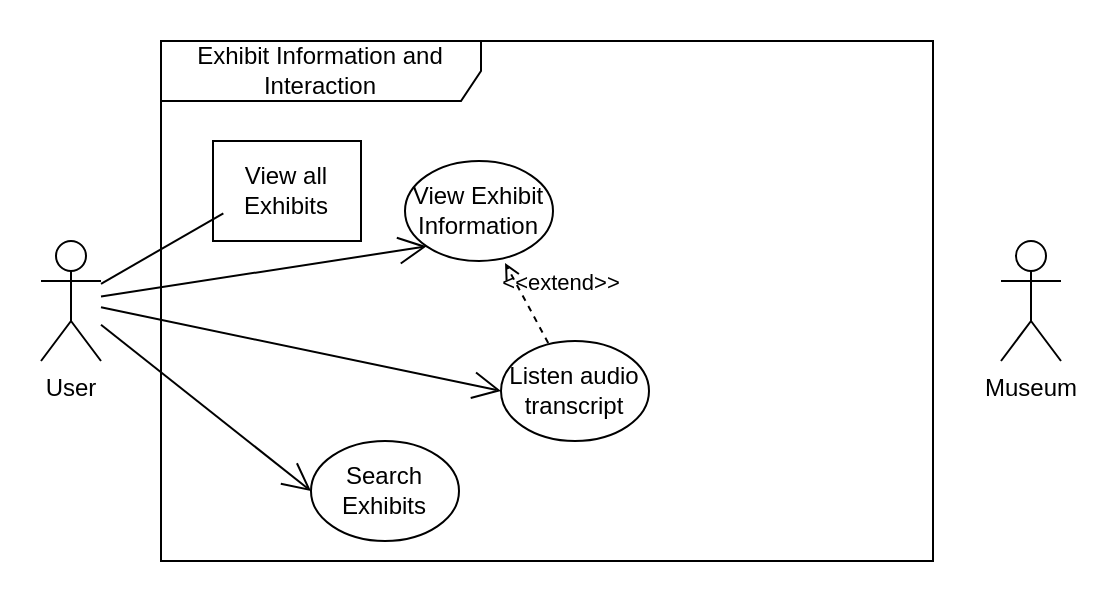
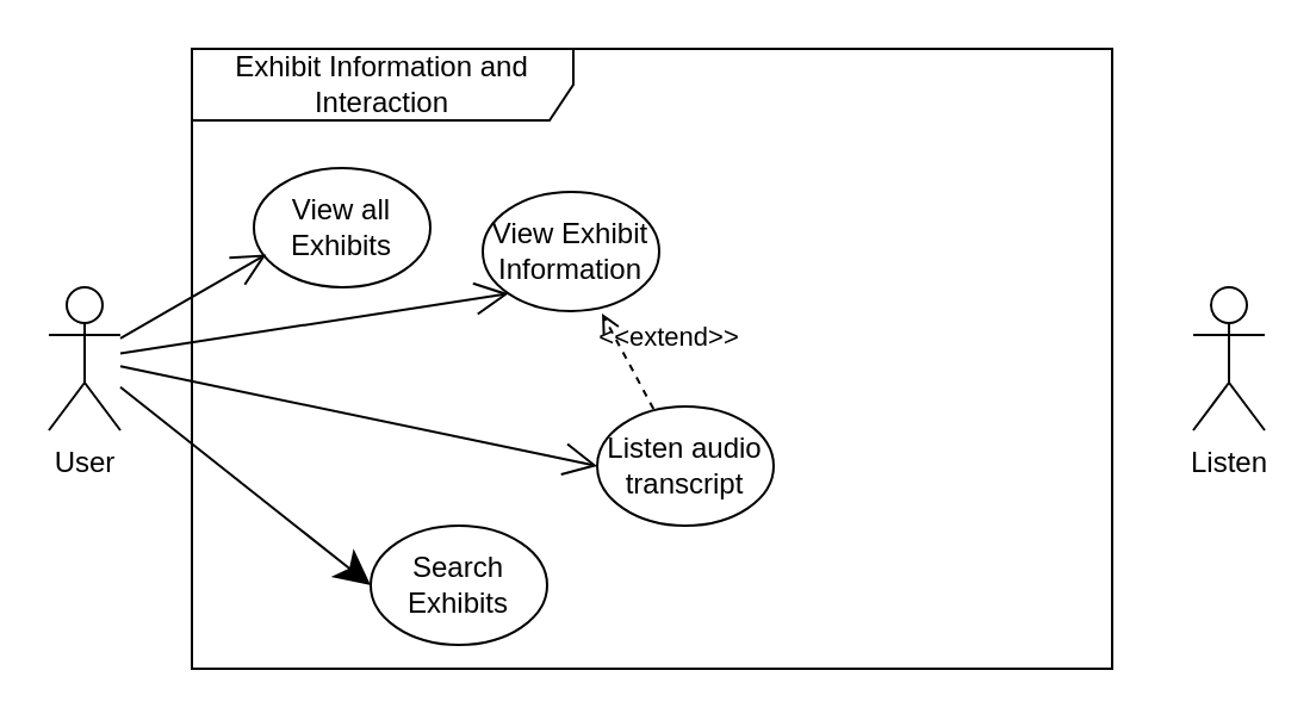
- <mxCell id="5" value="View all Exhibits" style="whiteSpace=wrap;html=1;rounded=0;" parent="2" vertex="1"><mxGeometry x="26" y="50" width="74" height="50" as="geometry" /></mxCell>
+ <mxCell id="5" value="View all Exhibits" style="ellipse;whiteSpace=wrap;html=1;" parent="2" vertex="1"><mxGeometry x="26" y="50" width="74" height="50" as="geometry" /></mxCell>
- <mxCell id="9" value="" style="endArrow=none;endFill=1;endSize=12;html=1;rounded=0;entryX=0.07;entryY=0.724;entryDx=0;entryDy=0;entryPerimeter=0;" parent="1" source="8" target="5" edge="1"><mxGeometry width="160" relative="1" as="geometry"><mxPoint x="280" y="200" as="sourcePoint" /><mxPoint x="440" y="200" as="targetPoint" /></mxGeometry></mxCell>
+ <mxCell id="9" value="" style="endArrow=open;endFill=1;endSize=12;html=1;rounded=0;entryX=0.07;entryY=0.724;entryDx=0;entryDy=0;entryPerimeter=0;" parent="1" source="8" target="5" edge="1"><mxGeometry width="160" relative="1" as="geometry"><mxPoint x="280" y="200" as="sourcePoint" /><mxPoint x="440" y="200" as="targetPoint" /></mxGeometry></mxCell>
- <mxCell id="13" value="Museum" style="shape=umlActor;verticalLabelPosition=bottom;verticalAlign=top;html=1;outlineConnect=0;" parent="1" vertex="1"><mxGeometry x="500" y="120" width="30" height="60" as="geometry" /></mxCell>
+ <mxCell id="13" value="Listen" style="shape=umlActor;verticalLabelPosition=bottom;verticalAlign=top;html=1;outlineConnect=0;" parent="1" vertex="1"><mxGeometry x="500" y="120" width="30" height="60" as="geometry" /></mxCell>
- <mxCell id="11" value="" style="endArrow=open;endFill=1;endSize=12;html=1;rounded=0;entryX=0;entryY=0.5;entryDx=0;entryDy=0;" parent="1" source="8" target="6" edge="1"><mxGeometry width="160" relative="1" as="geometry"><mxPoint x="60" y="158" as="sourcePoint" /><mxPoint x="223" y="133" as="targetPoint" /></mxGeometry></mxCell>
+ <mxCell id="11" value="" style="endArrow=classic;endFill=1;endSize=12;html=1;rounded=0;entryX=0;entryY=0.5;entryDx=0;entryDy=0;" parent="1" source="8" target="6" edge="1"><mxGeometry width="160" relative="1" as="geometry"><mxPoint x="60" y="158" as="sourcePoint" /><mxPoint x="223" y="133" as="targetPoint" /></mxGeometry></mxCell>
